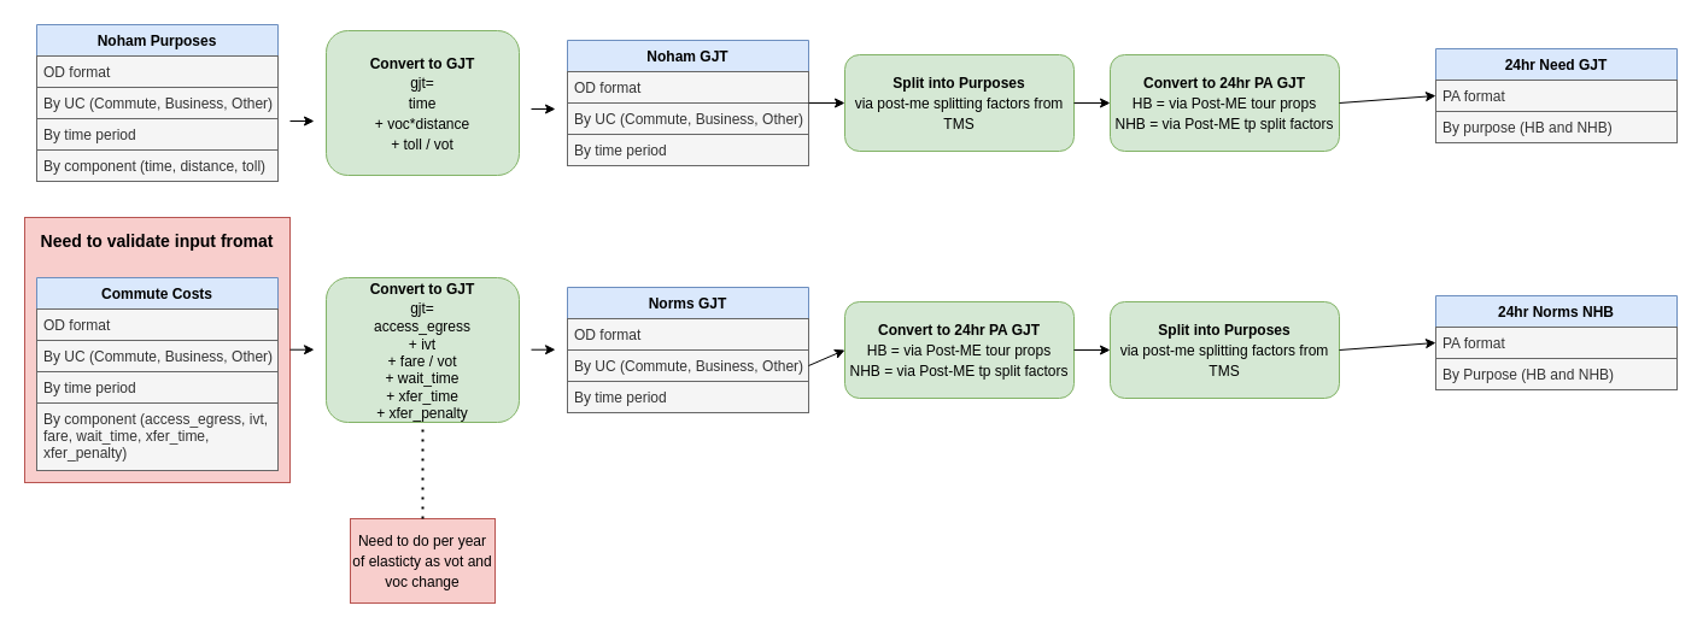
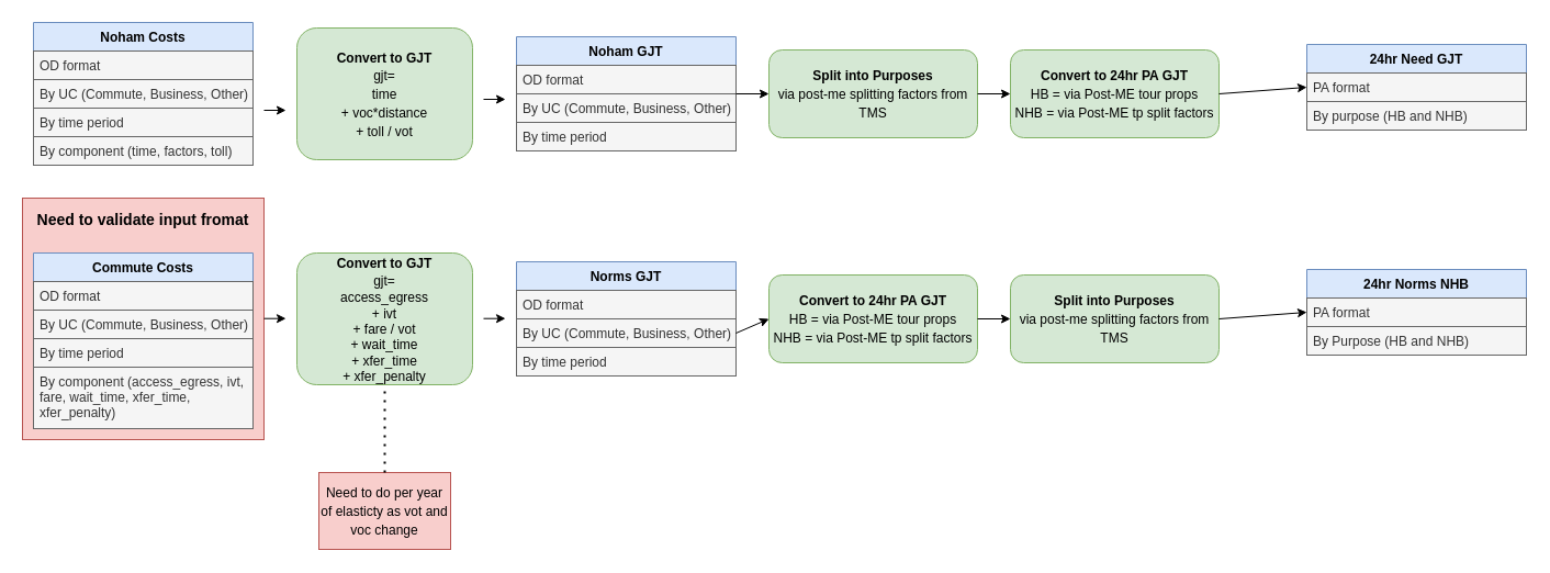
- <mxCell id="3" value="Noham Purposes" style="swimlane;fontStyle=1;childLayout=stackLayout;horizontal=1;startSize=26;fillColor=#dae8fc;horizontalStack=0;resizeParent=1;resizeParentMax=0;resizeLast=0;collapsible=1;marginBottom=0;strokeColor=#6c8ebf;" vertex="1" parent="1"><mxGeometry x="30" y="20" width="200" height="130" as="geometry" /></mxCell>
+ <mxCell id="3" value="Noham Costs" style="swimlane;fontStyle=1;childLayout=stackLayout;horizontal=1;startSize=26;fillColor=#dae8fc;horizontalStack=0;resizeParent=1;resizeParentMax=0;resizeLast=0;collapsible=1;marginBottom=0;strokeColor=#6c8ebf;" vertex="1" parent="1"><mxGeometry x="30" y="20" width="200" height="130" as="geometry" /></mxCell>
- <mxCell id="7" value="By component (time, distance, toll)" style="text;strokeColor=#666666;fillColor=#f5f5f5;align=left;verticalAlign=top;spacingLeft=4;spacingRight=4;overflow=hidden;rotatable=0;points=[[0,0.5],[1,0.5]];portConstraint=eastwest;fontColor=#333333;" vertex="1" parent="3"><mxGeometry y="104" width="200" height="26" as="geometry" /></mxCell>
+ <mxCell id="7" value="By component (time, factors, toll)" style="text;strokeColor=#666666;fillColor=#f5f5f5;align=left;verticalAlign=top;spacingLeft=4;spacingRight=4;overflow=hidden;rotatable=0;points=[[0,0.5],[1,0.5]];portConstraint=eastwest;fontColor=#333333;" vertex="1" parent="3"><mxGeometry y="104" width="200" height="26" as="geometry" /></mxCell>
